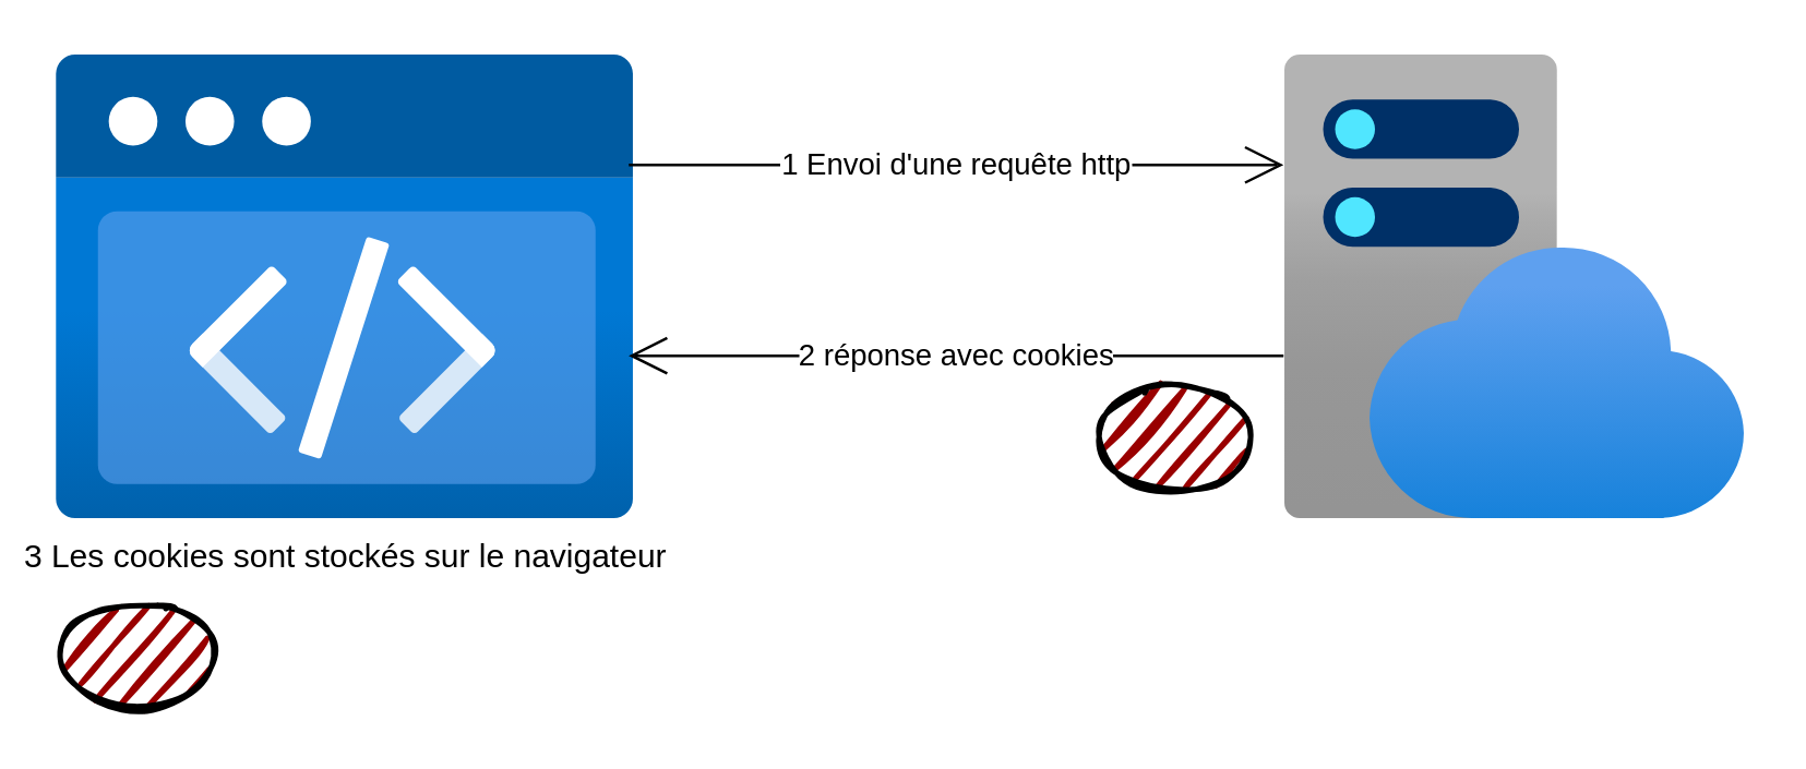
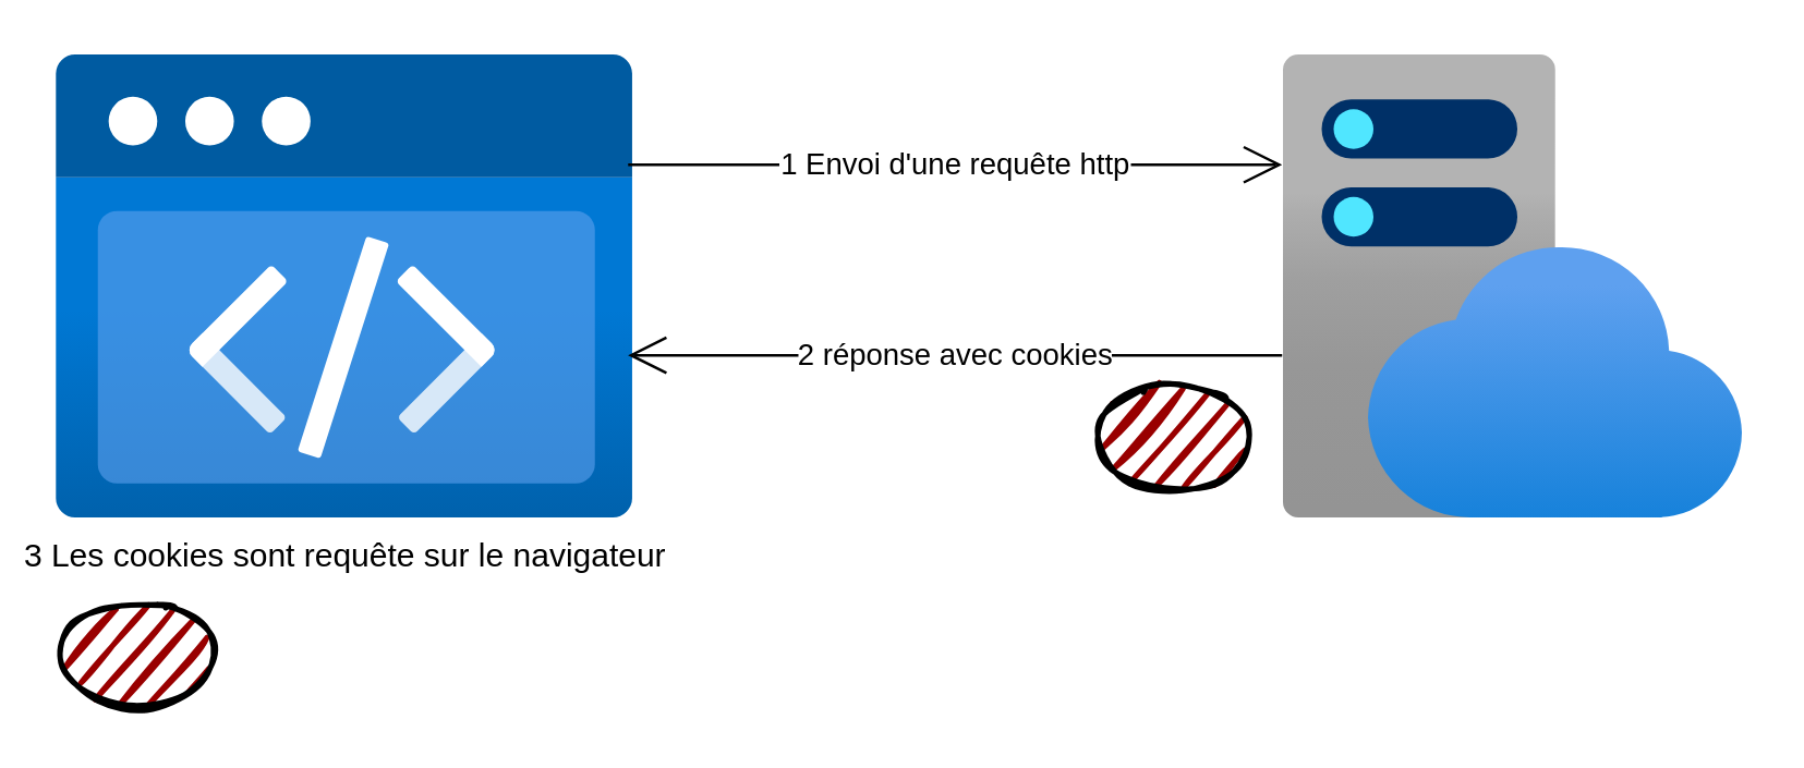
- <mxCell id="2" value="3 Les cookies sont stockés sur le navigateur" style="aspect=fixed;html=1;points=[];align=center;image;fontSize=12;image=img/lib/azure2/preview/Static_Apps.svg;" vertex="1" parent="1"><mxGeometry x="20" y="20" width="212.5" height="170" as="geometry" /></mxCell>
+ <mxCell id="2" value="3 Les cookies sont requête sur le navigateur" style="aspect=fixed;html=1;points=[];align=center;image;fontSize=12;image=img/lib/azure2/preview/Static_Apps.svg;" vertex="1" parent="1"><mxGeometry x="20" y="20" width="212.5" height="170" as="geometry" /></mxCell>
